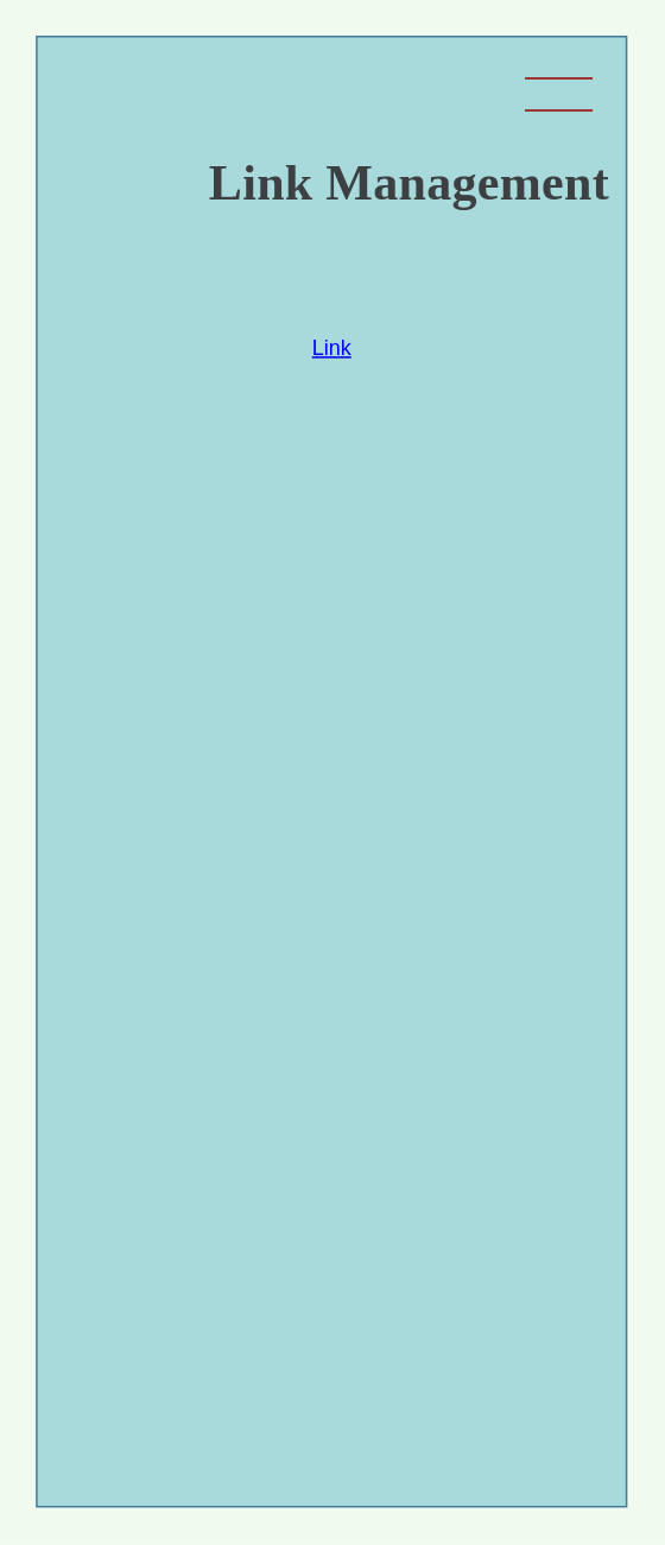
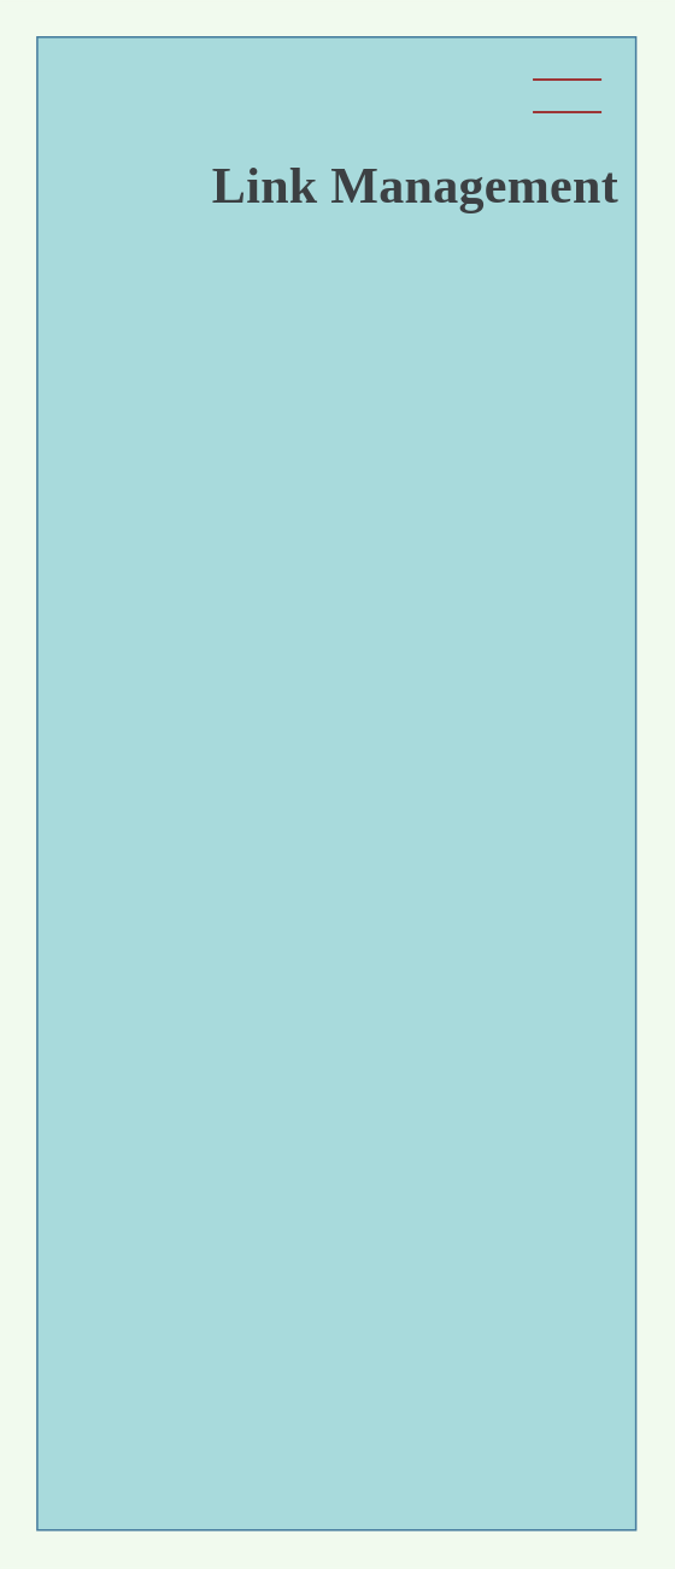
- <mxCell id="5" value="Link" style="text;html=1;strokeColor=none;fillColor=none;whiteSpace=wrap;align=center;verticalAlign=middle;fontColor=#0000EE;fontStyle=4;rounded=0;labelBackgroundColor=none;sketch=0;" vertex="1" parent="1"><mxGeometry x="20.5" y="158" width="329.5" height="73" as="geometry" /></mxCell>
